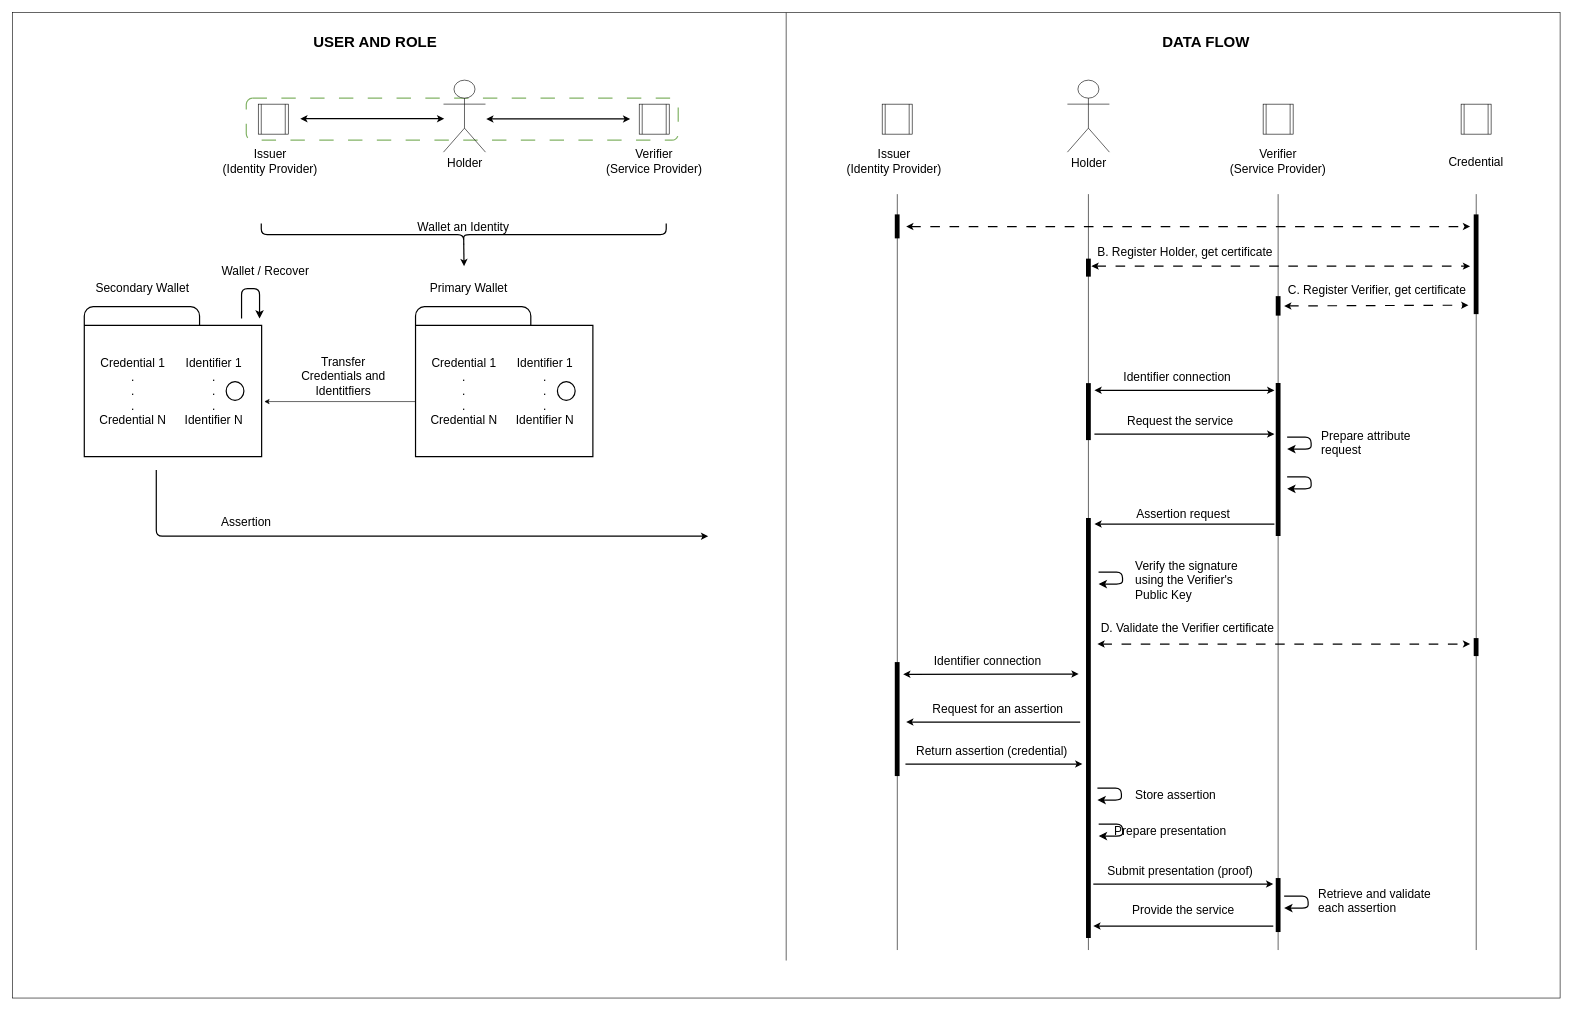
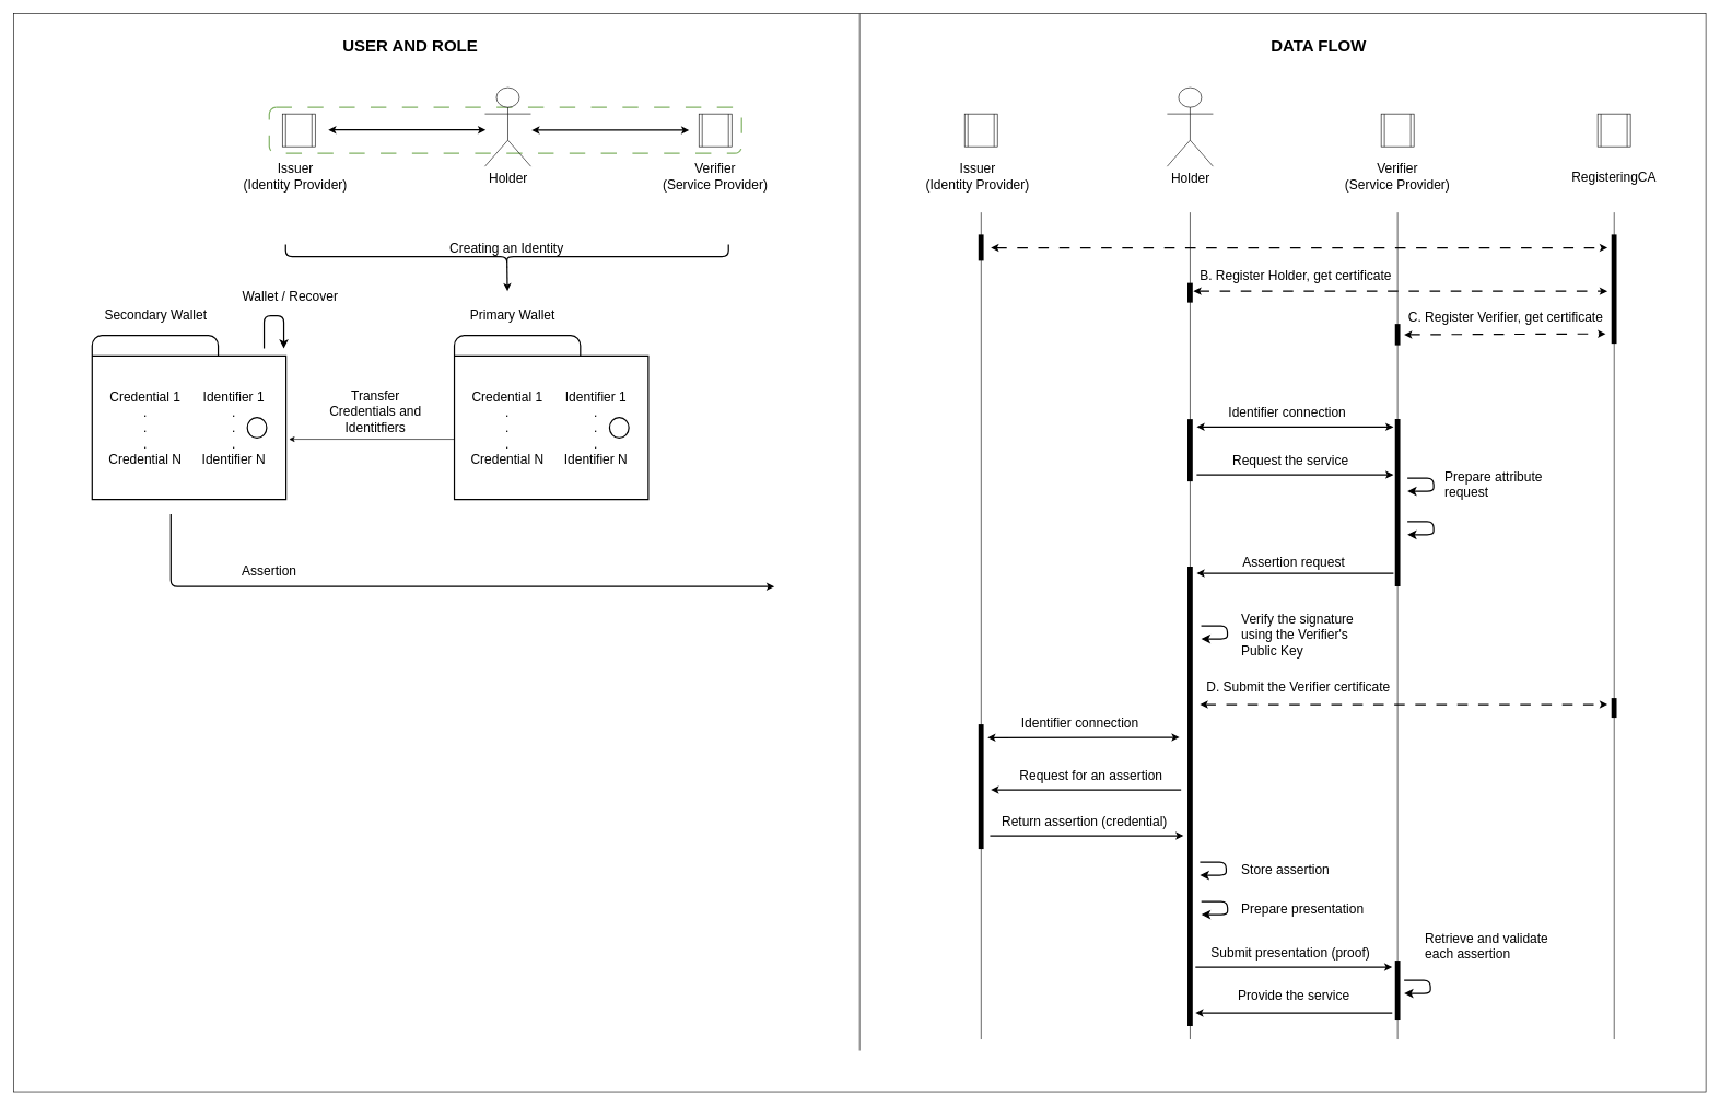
- <mxCell id="29" value="&lt;font style=&quot;font-size: 20px;&quot;&gt;Credential&lt;/font&gt;" style="text;html=1;align=center;verticalAlign=middle;whiteSpace=wrap;rounded=0;" vertex="1" parent="1"><mxGeometry x="2370" y="253" width="180" height="30" as="geometry" /></mxCell>
+ <mxCell id="29" value="&lt;font style=&quot;font-size: 20px;&quot;&gt;RegisteringCA&lt;/font&gt;" style="text;html=1;align=center;verticalAlign=middle;whiteSpace=wrap;rounded=0;" vertex="1" parent="1"><mxGeometry x="2370" y="253" width="180" height="30" as="geometry" /></mxCell>
- <mxCell id="63" value="&lt;div&gt;&lt;font style=&quot;font-size: 20px;&quot;&gt;Wallet an Identity&lt;br&gt;&lt;/font&gt;&lt;/div&gt;" style="text;html=1;align=center;verticalAlign=middle;whiteSpace=wrap;rounded=0;" vertex="1" parent="1"><mxGeometry x="682.19" y="361.75" width="180" height="30" as="geometry" /></mxCell>
+ <mxCell id="63" value="&lt;div&gt;&lt;font style=&quot;font-size: 20px;&quot;&gt;Creating an Identity&lt;br&gt;&lt;/font&gt;&lt;/div&gt;" style="text;html=1;align=center;verticalAlign=middle;whiteSpace=wrap;rounded=0;" vertex="1" parent="1"><mxGeometry x="682.19" y="361.75" width="180" height="30" as="geometry" /></mxCell>
- <mxCell id="77" value="&lt;font style=&quot;font-size: 20px;&quot;&gt;D. Validate the Verifier certificate&lt;br&gt;&lt;/font&gt;" style="text;html=1;align=center;verticalAlign=middle;whiteSpace=wrap;rounded=0;" vertex="1" parent="1"><mxGeometry x="1830.88" y="1029.25" width="296" height="33.75" as="geometry" /></mxCell>
+ <mxCell id="77" value="&lt;font style=&quot;font-size: 20px;&quot;&gt;D. Submit the Verifier certificate&lt;br&gt;&lt;/font&gt;" style="text;html=1;align=center;verticalAlign=middle;whiteSpace=wrap;rounded=0;" vertex="1" parent="1"><mxGeometry x="1830.88" y="1029.25" width="296" height="33.75" as="geometry" /></mxCell>
- <mxCell id="82" value="&lt;font style=&quot;font-size: 20px;&quot;&gt;Prepare presentation&lt;font&gt;&lt;br&gt;&lt;/font&gt;&lt;/font&gt;" style="text;html=1;align=left;verticalAlign=middle;whiteSpace=wrap;rounded=0;" vertex="1" parent="1"><mxGeometry x="1855" y="1363" width="200" height="40" as="geometry" /></mxCell>
+ <mxCell id="82" value="&lt;font style=&quot;font-size: 20px;&quot;&gt;Prepare presentation&lt;font&gt;&lt;br&gt;&lt;/font&gt;&lt;/font&gt;" style="text;html=1;align=left;verticalAlign=middle;whiteSpace=wrap;rounded=0;" vertex="1" parent="1"><mxGeometry x="1890" y="1363" width="200" height="40" as="geometry" /></mxCell>
- <mxCell id="85" value="&lt;font style=&quot;font-size: 20px;&quot;&gt;Retrieve and validate&lt;font&gt; each assertion&lt;br&gt;&lt;/font&gt;&lt;/font&gt;" style="text;html=1;align=left;verticalAlign=middle;whiteSpace=wrap;rounded=0;" vertex="1" parent="1"><mxGeometry x="2195" y="1466.75" width="200" height="66.25" as="geometry" /></mxCell>
+ <mxCell id="85" value="&lt;font style=&quot;font-size: 20px;&quot;&gt;Retrieve and validate&lt;font&gt; each assertion&lt;br&gt;&lt;/font&gt;&lt;/font&gt;" style="text;html=1;align=left;verticalAlign=middle;whiteSpace=wrap;rounded=0;" vertex="1" parent="1"><mxGeometry x="2170" y="1406.75" width="200" height="66.25" as="geometry" /></mxCell>
